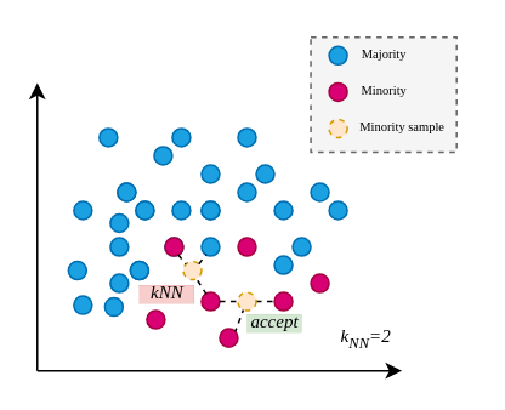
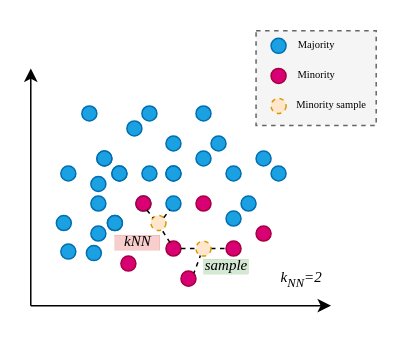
- <mxCell id="53" value="&lt;font style=&quot;font-size: 10px;&quot; face=&quot;Times New Roman&quot;&gt;&lt;i&gt;accept&lt;/i&gt;&lt;/font&gt;" style="text;html=1;align=center;verticalAlign=middle;resizable=0;points=[];autosize=1;strokeColor=none;fillColor=none;" parent="1" vertex="1"><mxGeometry x="130" y="166" width="40" height="20" as="geometry" /></mxCell>
+ <mxCell id="53" value="&lt;font style=&quot;font-size: 10px;&quot; face=&quot;Times New Roman&quot;&gt;&lt;i&gt;sample&lt;/i&gt;&lt;/font&gt;" style="text;html=1;align=center;verticalAlign=middle;resizable=0;points=[];autosize=1;strokeColor=none;fillColor=none;" parent="1" vertex="1"><mxGeometry x="130" y="166" width="40" height="20" as="geometry" /></mxCell>
